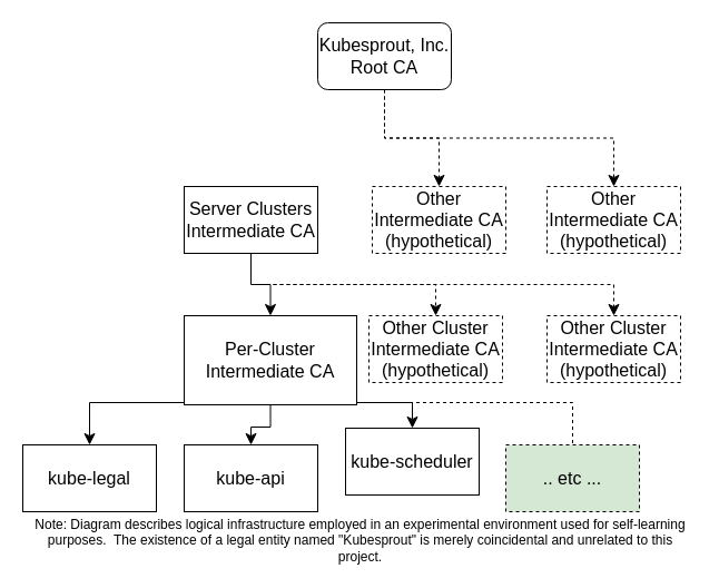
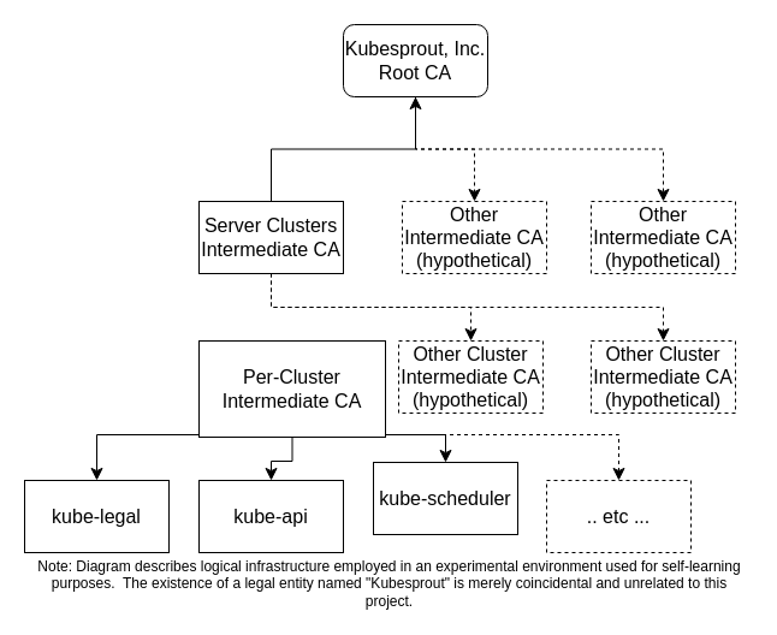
- <mxCell id="5" value="" style="edgeStyle=orthogonalEdgeStyle;rounded=0;orthogonalLoop=1;jettySize=auto;html=1;fontSize=12;startSize=8;endSize=8;" edge="1" parent="1" source="8" target="13"><mxGeometry relative="1" as="geometry" /></mxCell>
+ <mxCell id="5" value="" style="edgeStyle=orthogonalEdgeStyle;rounded=0;orthogonalLoop=1;jettySize=auto;html=1;fontSize=12;startSize=8;endSize=8;" edge="1" parent="1" source="8" target="4"><mxGeometry relative="1" as="geometry" /></mxCell>
- <mxCell id="12" style="edgeStyle=orthogonalEdgeStyle;rounded=0;orthogonalLoop=1;jettySize=auto;html=1;exitX=0.5;exitY=1;exitDx=0;exitDy=0;entryX=0.5;entryY=0;entryDx=0;entryDy=0;fontSize=12;startSize=8;endSize=8;dashed=1;endArrow=none;" edge="1" parent="1" source="13" target="21"><mxGeometry relative="1" as="geometry"><Array as="points"><mxPoint x="225" y="361" /><mxPoint x="514" y="361" /></Array></mxGeometry></mxCell>
+ <mxCell id="12" style="edgeStyle=orthogonalEdgeStyle;rounded=0;orthogonalLoop=1;jettySize=auto;html=1;exitX=0.5;exitY=1;exitDx=0;exitDy=0;entryX=0.5;entryY=0;entryDx=0;entryDy=0;fontSize=12;startSize=8;endSize=8;dashed=1;" edge="1" parent="1" source="13" target="21"><mxGeometry relative="1" as="geometry"><Array as="points"><mxPoint x="225" y="361" /><mxPoint x="514" y="361" /></Array></mxGeometry></mxCell>
- <mxCell id="21" value=".. etc ..." style="rounded=0;whiteSpace=wrap;html=1;fontSize=16;dashed=1;fillColor=#d5e8d4;" vertex="1" parent="1"><mxGeometry x="454" y="399" width="120" height="60" as="geometry" /></mxCell>
+ <mxCell id="21" value=".. etc ..." style="rounded=0;whiteSpace=wrap;html=1;fontSize=16;dashed=1;" vertex="1" parent="1"><mxGeometry x="454" y="399" width="120" height="60" as="geometry" /></mxCell>
